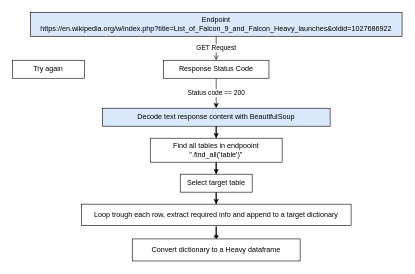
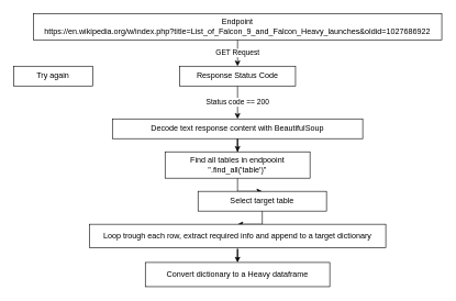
- <mxCell id="3" value="Endpoint&lt;div&gt;https://en.wikipedia.org/w/index.php?title=List_of_Falcon_9_and_Falcon_Heavy_launches&amp;amp;oldid=1027686922&lt;br&gt;&lt;/div&gt;" style="rounded=0;whiteSpace=wrap;html=1;fillColor=#dae8fc;" vertex="1" parent="1"><mxGeometry x="50" y="20" width="620" height="40" as="geometry" /></mxCell>
+ <mxCell id="3" value="Endpoint&lt;div&gt;https://en.wikipedia.org/w/index.php?title=List_of_Falcon_9_and_Falcon_Heavy_launches&amp;amp;oldid=1027686922&lt;br&gt;&lt;/div&gt;" style="rounded=0;whiteSpace=wrap;html=1;" vertex="1" parent="1"><mxGeometry x="50" y="20" width="620" height="40" as="geometry" /></mxCell>
- <mxCell id="2" value="GET Request" style="edgeStyle=orthogonalEdgeStyle;rounded=0;orthogonalLoop=1;jettySize=auto;html=1;endArrow=open;" edge="1" parent="1" source="3" target="5"><mxGeometry relative="1" as="geometry"><mxPoint as="offset" /></mxGeometry></mxCell>
+ <mxCell id="2" value="GET Request" style="edgeStyle=orthogonalEdgeStyle;rounded=0;orthogonalLoop=1;jettySize=auto;html=1;" edge="1" parent="1" source="3" target="5"><mxGeometry relative="1" as="geometry"><mxPoint as="offset" /></mxGeometry></mxCell>
- <mxCell id="7" value="Decode text response content with BeautifulSoup" style="whiteSpace=wrap;html=1;rounded=0;fillColor=#dae8fc;" vertex="1" parent="1"><mxGeometry x="170" y="180" width="380" height="30" as="geometry" /></mxCell>
+ <mxCell id="7" value="Decode text response content with BeautifulSoup" style="whiteSpace=wrap;html=1;rounded=0;" vertex="1" parent="1"><mxGeometry x="170" y="180" width="380" height="30" as="geometry" /></mxCell>
- <mxCell id="12" value="Select target table" style="whiteSpace=wrap;html=1;rounded=0;" vertex="1" parent="1"><mxGeometry x="300" y="290" width="120" height="30" as="geometry" /></mxCell>
+ <mxCell id="12" value="Select target table" style="whiteSpace=wrap;html=1;rounded=0;" vertex="1" parent="1"><mxGeometry x="300" y="290" width="195" height="30" as="geometry" /></mxCell>
- <mxCell id="13" value="" style="edgeStyle=orthogonalEdgeStyle;rounded=0;orthogonalLoop=1;jettySize=auto;html=1;endArrow=diamond;" edge="1" parent="1" source="14" target="15"><mxGeometry relative="1" as="geometry" /></mxCell>
+ <mxCell id="13" value="" style="edgeStyle=orthogonalEdgeStyle;rounded=0;orthogonalLoop=1;jettySize=auto;html=1;" edge="1" parent="1" source="14" target="15"><mxGeometry relative="1" as="geometry" /></mxCell>
